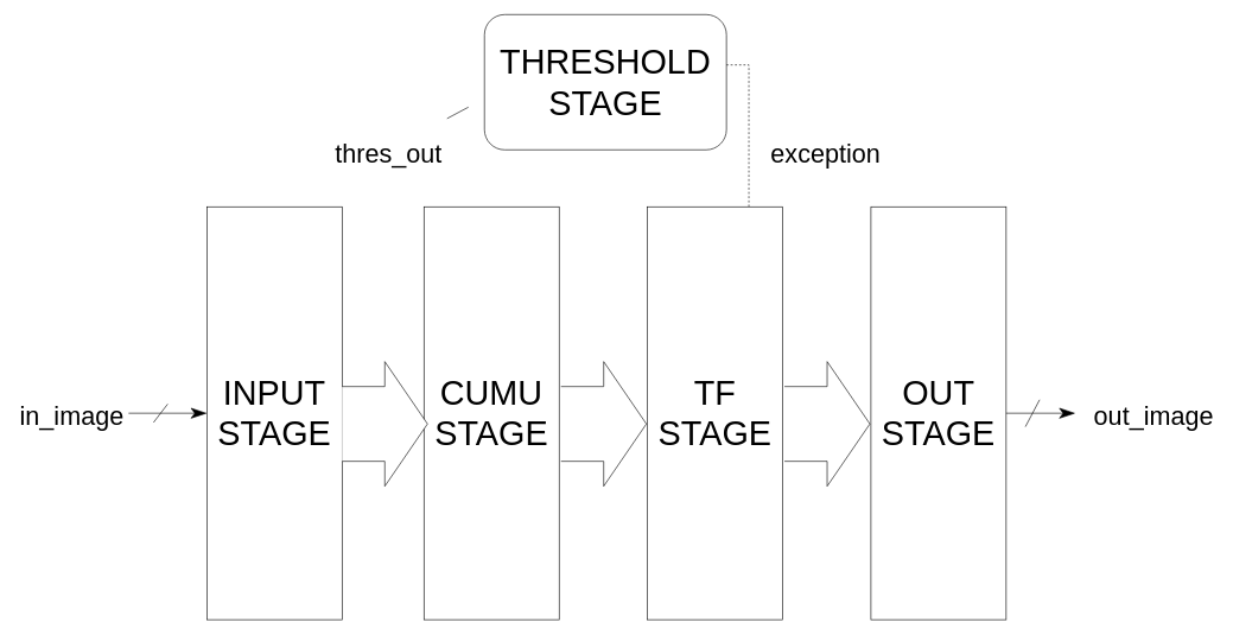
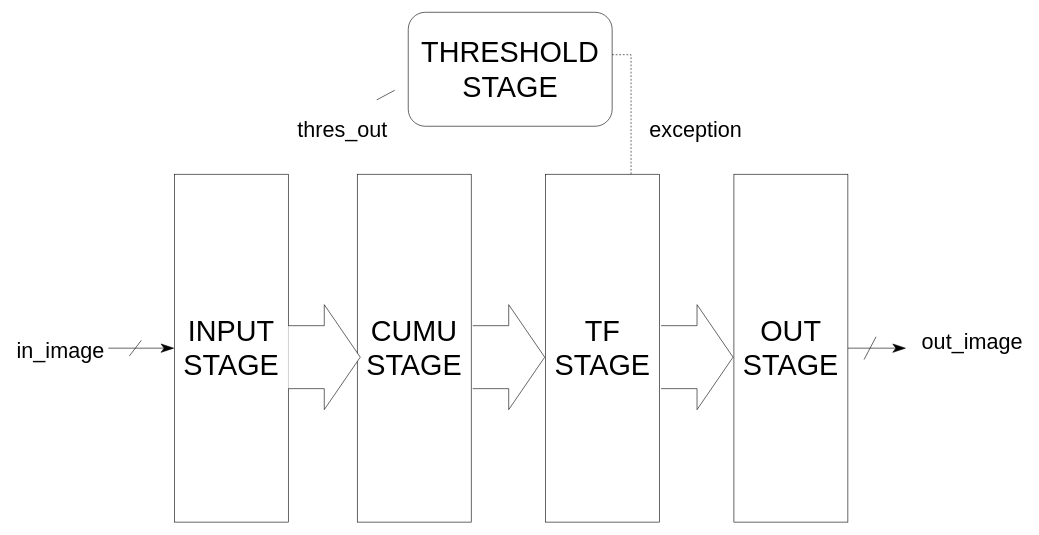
- <mxCell id="19" value="&lt;font style=&quot;font-size: 36px;&quot;&gt;thres_out&lt;/font&gt;" style="text;html=1;align=center;verticalAlign=middle;resizable=0;points=[];autosize=1;strokeColor=none;fillColor=none;" vertex="1" parent="1"><mxGeometry x="460" y="200" width="170" height="30" as="geometry" /></mxCell>
+ <mxCell id="19" value="&lt;font style=&quot;font-size: 36px;&quot;&gt;thres_out&lt;/font&gt;" style="text;html=1;align=center;verticalAlign=middle;resizable=0;points=[];autosize=1;strokeColor=none;fillColor=none;" vertex="1" parent="1"><mxGeometry x="485" y="200" width="170" height="30" as="geometry" /></mxCell>
- <mxCell id="15" value="&lt;font style=&quot;font-size: 36px;&quot;&gt;out_image&lt;/font&gt;" style="text;html=1;align=center;verticalAlign=middle;resizable=0;points=[];autosize=1;strokeColor=none;fillColor=none;fontSize=48;" parent="1" vertex="1"><mxGeometry x="1530" y="545" width="180" height="70" as="geometry" /></mxCell>
+ <mxCell id="15" value="&lt;font style=&quot;font-size: 36px;&quot;&gt;out_image&lt;/font&gt;" style="text;html=1;align=center;verticalAlign=middle;resizable=0;points=[];autosize=1;strokeColor=none;fillColor=none;fontSize=48;" parent="1" vertex="1"><mxGeometry x="1530" y="530" width="180" height="70" as="geometry" /></mxCell>
